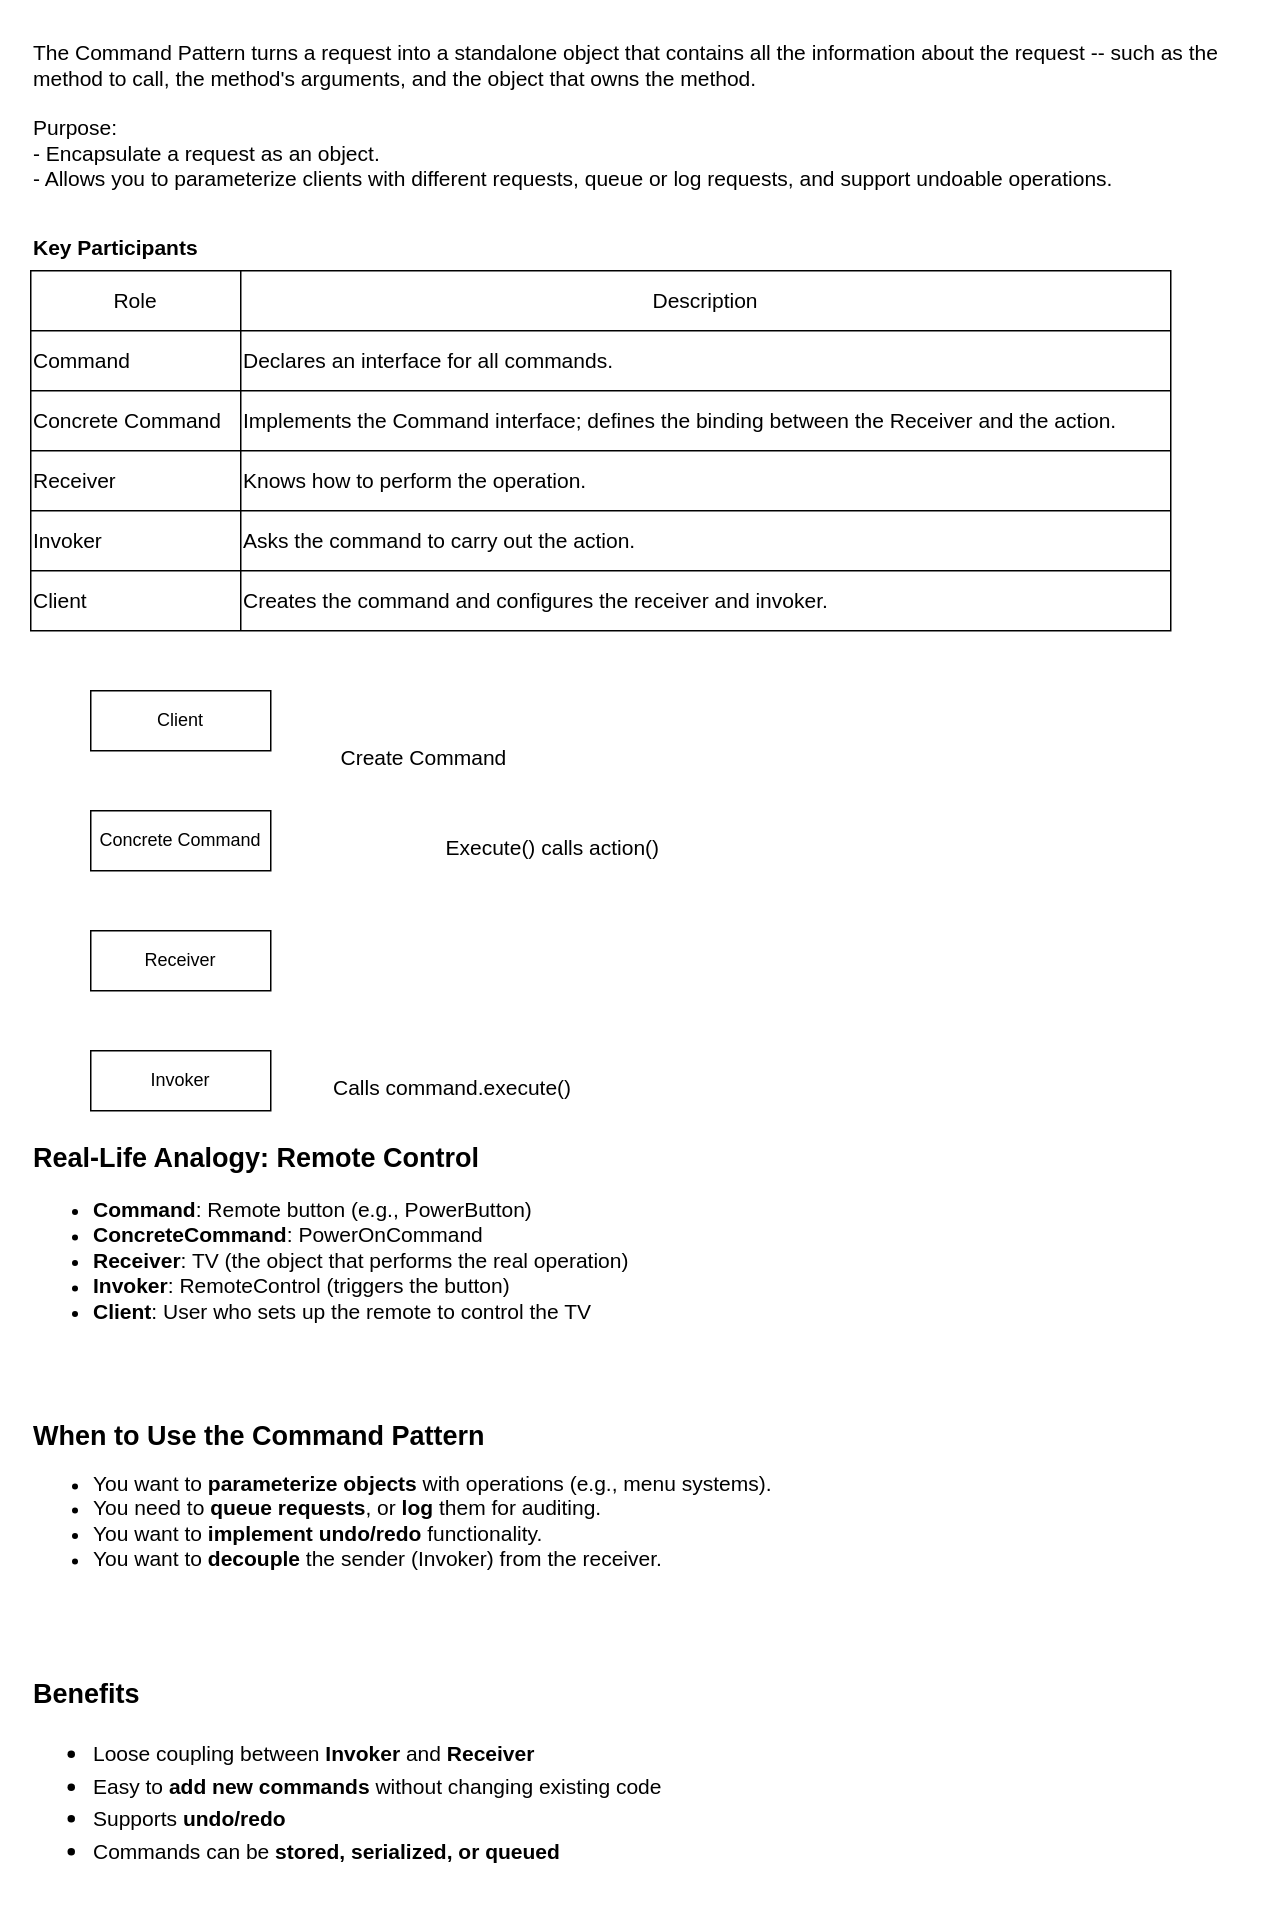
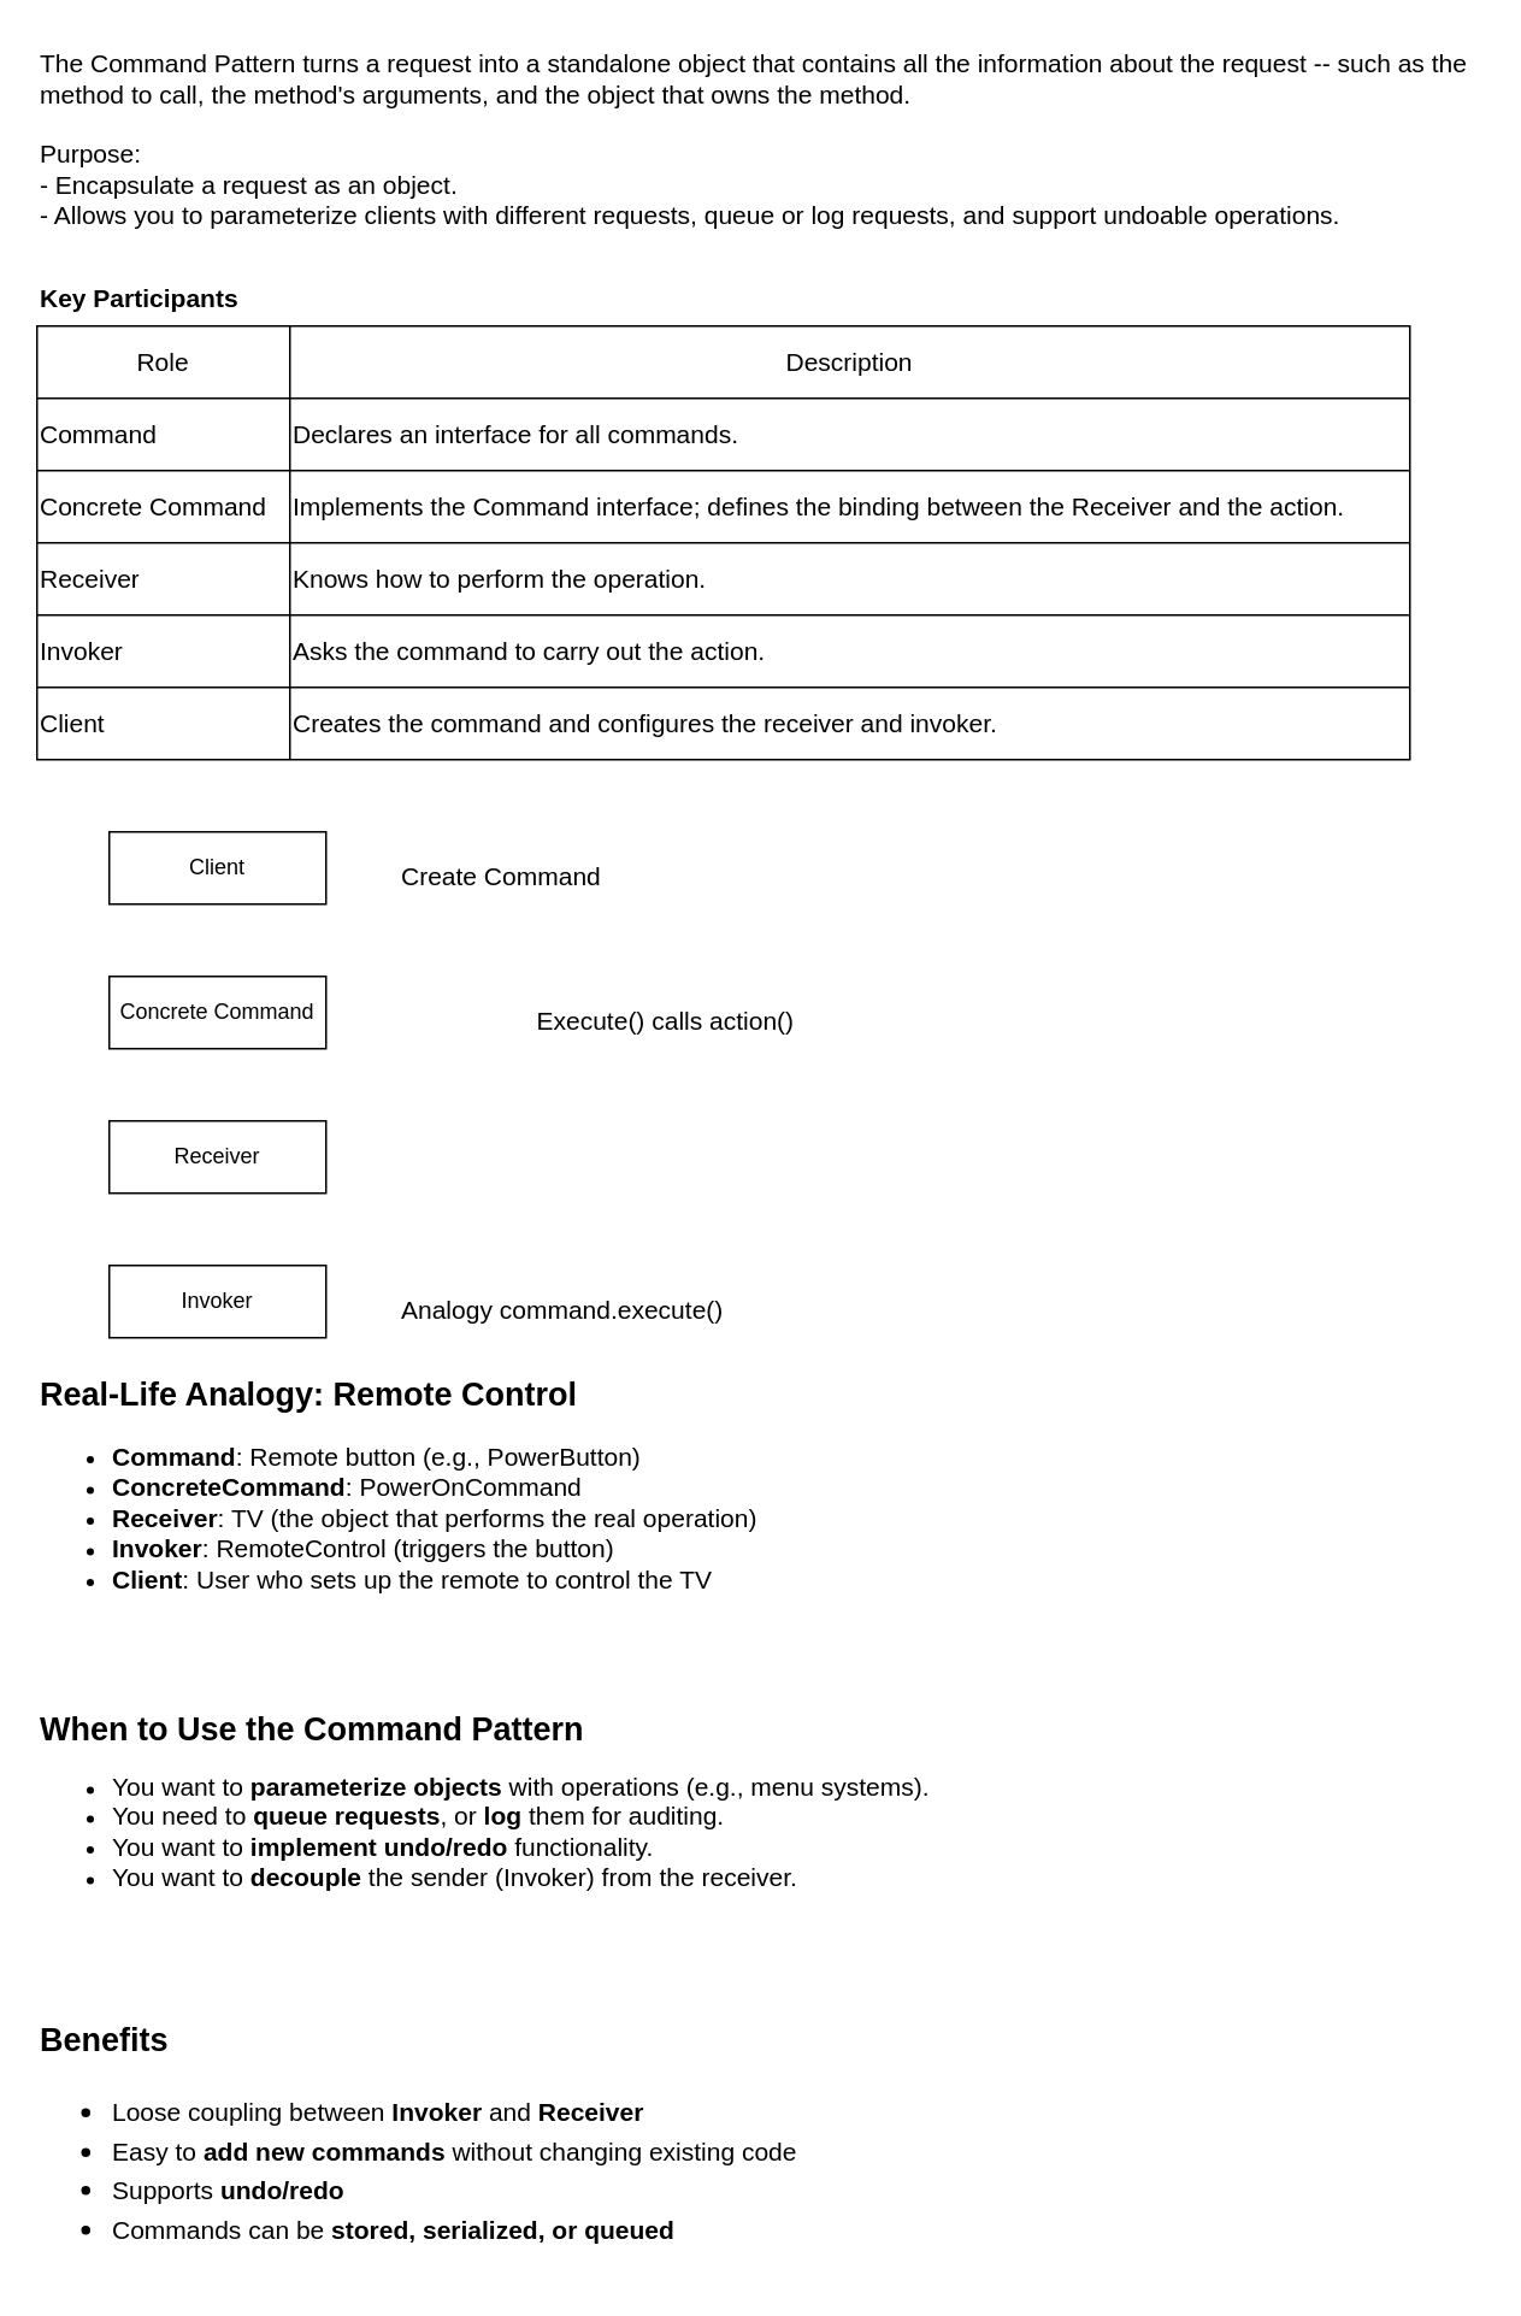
- <mxCell id="30" value="Create Command" style="text;html=1;align=left;verticalAlign=middle;whiteSpace=wrap;rounded=0;fontSize=14;" vertex="1" parent="1"><mxGeometry x="225" y="490" width="520" height="30" as="geometry" /></mxCell>
+ <mxCell id="30" value="Create Command" style="text;html=1;align=left;verticalAlign=middle;whiteSpace=wrap;rounded=0;fontSize=14;" vertex="1" parent="1"><mxGeometry x="220" y="470" width="520" height="30" as="geometry" /></mxCell>
- <mxCell id="32" value="Calls command.execute()" style="text;html=1;align=left;verticalAlign=middle;whiteSpace=wrap;rounded=0;fontSize=14;" vertex="1" parent="1"><mxGeometry x="220" y="710" width="520" height="30" as="geometry" /></mxCell>
+ <mxCell id="32" value="Analogy command.execute()" style="text;html=1;align=left;verticalAlign=middle;whiteSpace=wrap;rounded=0;fontSize=14;" vertex="1" parent="1"><mxGeometry x="220" y="710" width="520" height="30" as="geometry" /></mxCell>
